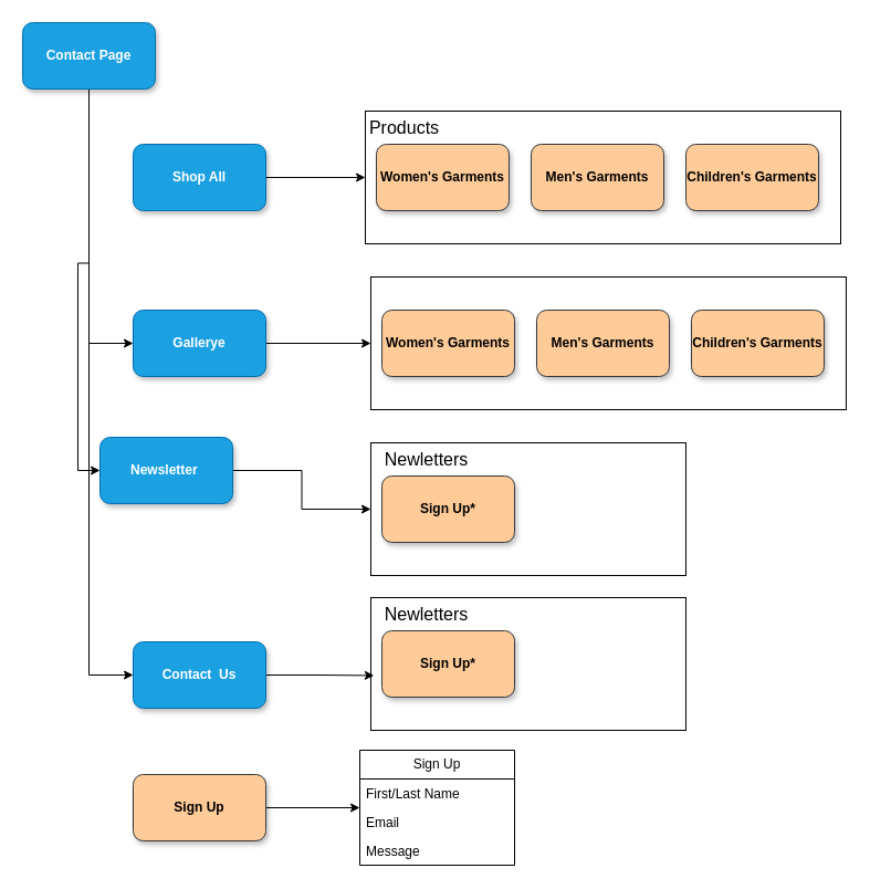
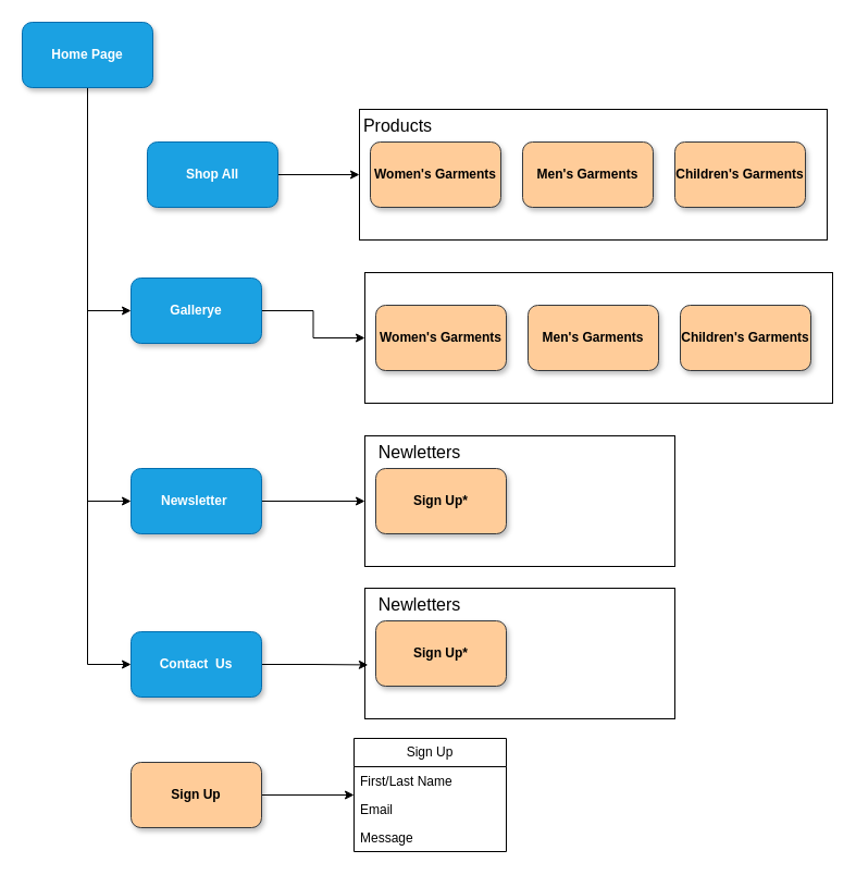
- <mxCell id="5" value="&lt;b&gt;Contact Page&lt;/b&gt;" style="rounded=1;whiteSpace=wrap;html=1;fillColor=#1ba1e2;strokeColor=#006EAF;fillStyle=auto;glass=0;shadow=1;fontColor=#ffffff;" vertex="1" parent="1"><mxGeometry x="20" y="20" width="120" height="60" as="geometry" /></mxCell>
+ <mxCell id="5" value="&lt;b&gt;Home Page&lt;/b&gt;" style="rounded=1;whiteSpace=wrap;html=1;fillColor=#1ba1e2;strokeColor=#006EAF;fillStyle=auto;glass=0;shadow=1;fontColor=#ffffff;" vertex="1" parent="1"><mxGeometry x="20" y="20" width="120" height="60" as="geometry" /></mxCell>
- <mxCell id="7" value="&lt;b&gt;Shop All&lt;/b&gt;" style="rounded=1;whiteSpace=wrap;html=1;fillColor=#1ba1e2;strokeColor=#006EAF;fillStyle=auto;glass=0;shadow=1;fontColor=#ffffff;" vertex="1" parent="1"><mxGeometry x="120" y="130" width="120" height="60" as="geometry" /></mxCell>
+ <mxCell id="7" value="&lt;b&gt;Shop All&lt;/b&gt;" style="rounded=1;whiteSpace=wrap;html=1;fillColor=#1ba1e2;strokeColor=#006EAF;fillStyle=auto;glass=0;shadow=1;fontColor=#ffffff;" vertex="1" parent="1"><mxGeometry x="135" y="130" width="120" height="60" as="geometry" /></mxCell>
- <mxCell id="9" value="&lt;b&gt;Gallerye&lt;/b&gt;" style="rounded=1;whiteSpace=wrap;html=1;fillColor=#1ba1e2;strokeColor=#006EAF;fillStyle=auto;glass=0;shadow=1;fontColor=#ffffff;" vertex="1" parent="1"><mxGeometry x="120" y="280" width="120" height="60" as="geometry" /></mxCell>
+ <mxCell id="9" value="&lt;b&gt;Gallerye&lt;/b&gt;" style="rounded=1;whiteSpace=wrap;html=1;fillColor=#1ba1e2;strokeColor=#006EAF;fillStyle=auto;glass=0;shadow=1;fontColor=#ffffff;" vertex="1" parent="1"><mxGeometry x="120" y="255" width="120" height="60" as="geometry" /></mxCell>
- <mxCell id="11" value="&lt;b&gt;Newsletter&amp;nbsp;&lt;/b&gt;" style="rounded=1;whiteSpace=wrap;html=1;fillColor=#1ba1e2;strokeColor=#006EAF;fillStyle=auto;glass=0;shadow=1;fontColor=#ffffff;" vertex="1" parent="1"><mxGeometry x="90" y="395" width="120" height="60" as="geometry" /></mxCell>
+ <mxCell id="11" value="&lt;b&gt;Newsletter&amp;nbsp;&lt;/b&gt;" style="rounded=1;whiteSpace=wrap;html=1;fillColor=#1ba1e2;strokeColor=#006EAF;fillStyle=auto;glass=0;shadow=1;fontColor=#ffffff;" vertex="1" parent="1"><mxGeometry x="120" y="430" width="120" height="60" as="geometry" /></mxCell>
